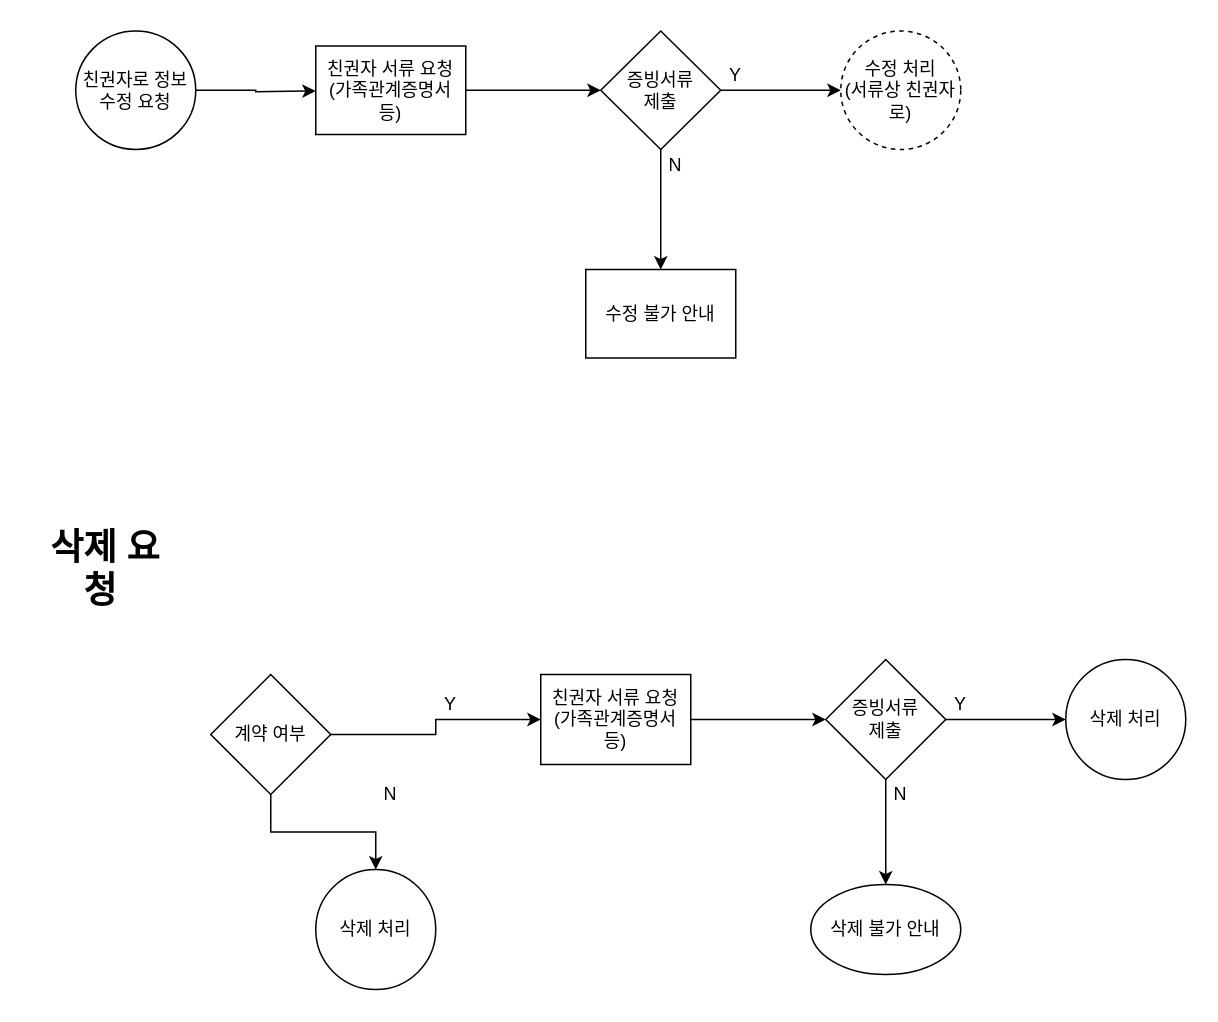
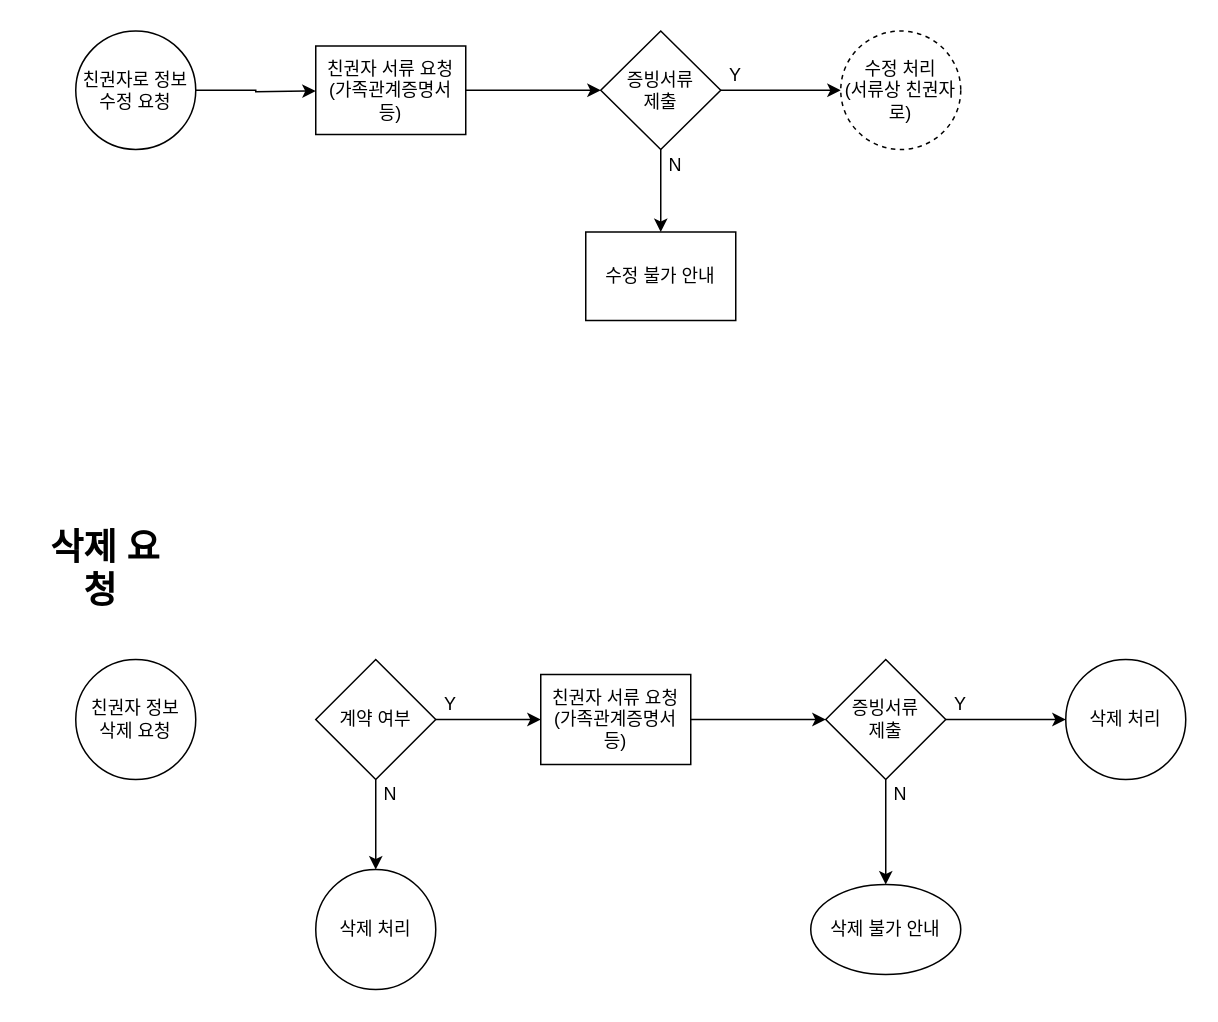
- <mxCell id="17" value="수정 불가 안내" style="whiteSpace=wrap;html=1;" vertex="1" parent="1"><mxGeometry x="390" y="179" width="100" height="59" as="geometry" /></mxCell>
+ <mxCell id="17" value="수정 불가 안내" style="whiteSpace=wrap;html=1;" vertex="1" parent="1"><mxGeometry x="390" y="154" width="100" height="59" as="geometry" /></mxCell>
+ <mxCell id="29" value="친권자 정보&lt;br&gt;삭제 요청" style="ellipse;whiteSpace=wrap;html=1;aspect=fixed;" vertex="1" parent="1"><mxGeometry x="50" y="439" width="80" height="80" as="geometry" /></mxCell>
- <mxCell id="11" value="계약 여부" style="rhombus;whiteSpace=wrap;html=1;" vertex="1" parent="1"><mxGeometry x="140" y="449" width="80" height="80" as="geometry" /></mxCell>
+ <mxCell id="11" value="계약 여부" style="rhombus;whiteSpace=wrap;html=1;" vertex="1" parent="1"><mxGeometry x="210" y="439" width="80" height="80" as="geometry" /></mxCell>
